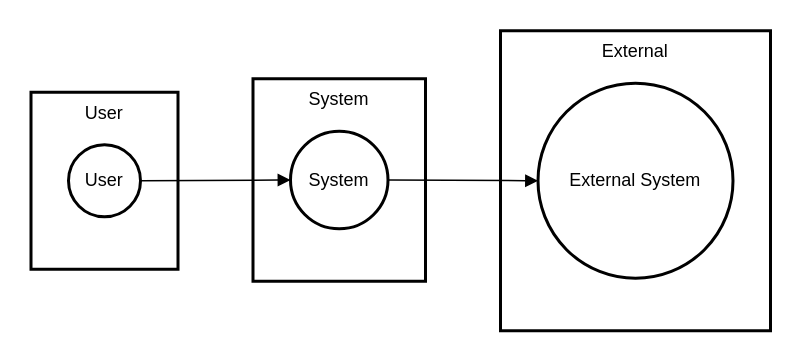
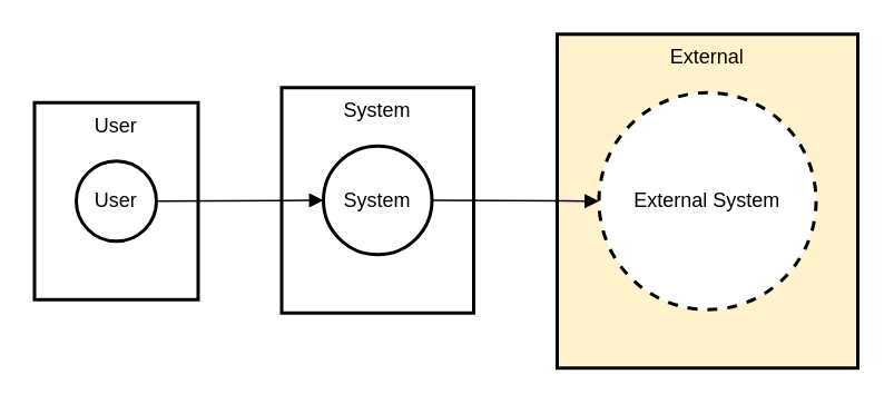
- <mxCell id="2" value="External" style="whiteSpace=wrap;strokeWidth=2;verticalAlign=top;" vertex="1" parent="1"><mxGeometry x="333" width="180" height="200" as="geometry" y="20" /></mxCell>
+ <mxCell id="2" value="External" style="whiteSpace=wrap;strokeWidth=2;verticalAlign=top;fillColor=#fff2cc;" vertex="1" parent="1"><mxGeometry x="333" width="180" height="200" as="geometry" y="20" /></mxCell>
- <mxCell id="3" value="External System" style="ellipse;aspect=fixed;strokeWidth=2;whiteSpace=wrap;" vertex="1" parent="1"><mxGeometry x="358" y="55" width="130" height="130" as="geometry" /></mxCell>
+ <mxCell id="3" value="External System" style="ellipse;aspect=fixed;strokeWidth=2;whiteSpace=wrap;dashed=1;" vertex="1" parent="1"><mxGeometry x="358" y="55" width="130" height="130" as="geometry" /></mxCell>
